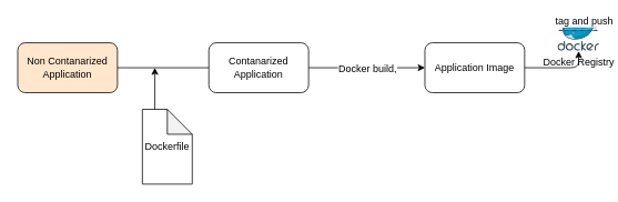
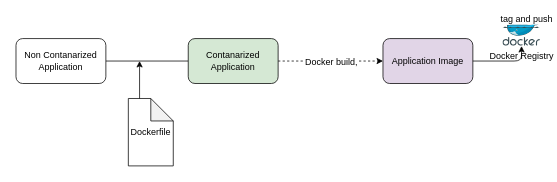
- <mxCell id="3" value="Non Contanarized Application" style="rounded=1;whiteSpace=wrap;html=1;fillColor=#ffe6cc;" parent="1" vertex="1"><mxGeometry x="20" y="51" width="120" height="60" as="geometry" /></mxCell>
+ <mxCell id="3" value="Non Contanarized Application" style="rounded=1;whiteSpace=wrap;html=1;" parent="1" vertex="1"><mxGeometry x="20" y="51" width="120" height="60" as="geometry" /></mxCell>
- <mxCell id="6" value="Contanarized Application" style="rounded=1;whiteSpace=wrap;html=1;" parent="1" vertex="1"><mxGeometry x="250" y="51" width="120" height="60" as="geometry" /></mxCell>
+ <mxCell id="6" value="Contanarized Application" style="rounded=1;whiteSpace=wrap;html=1;fillColor=#d5e8d4;" parent="1" vertex="1"><mxGeometry x="250" y="51" width="120" height="60" as="geometry" /></mxCell>
- <mxCell id="4" value="" style="edgeStyle=orthogonalEdgeStyle;rounded=0;orthogonalLoop=1;jettySize=auto;html=1;" parent="1" source="6" target="7" edge="1"><mxGeometry relative="1" as="geometry" /></mxCell>
+ <mxCell id="4" value="" style="edgeStyle=orthogonalEdgeStyle;rounded=0;orthogonalLoop=1;jettySize=auto;html=1;dashed=1;" parent="1" source="6" target="7" edge="1"><mxGeometry relative="1" as="geometry" /></mxCell>
- <mxCell id="7" value="Application Image" style="rounded=1;whiteSpace=wrap;html=1;" parent="1" vertex="1"><mxGeometry x="510" y="51" width="120" height="60" as="geometry" /></mxCell>
+ <mxCell id="7" value="Application Image" style="rounded=1;whiteSpace=wrap;html=1;fillColor=#e1d5e7;" parent="1" vertex="1"><mxGeometry x="510" y="51" width="120" height="60" as="geometry" /></mxCell>
